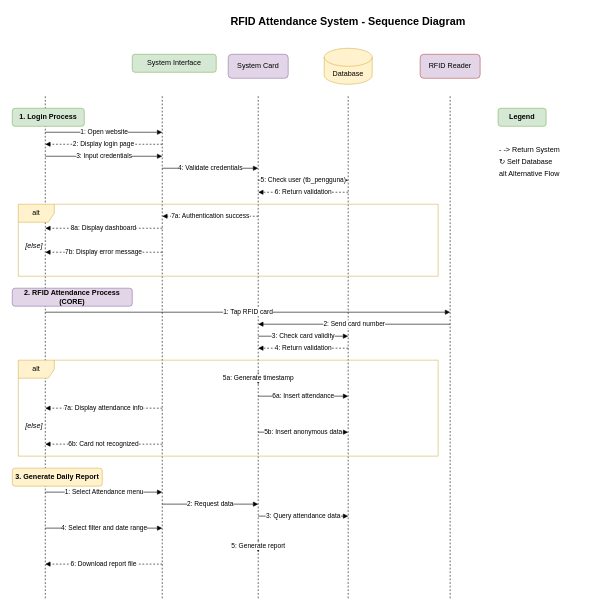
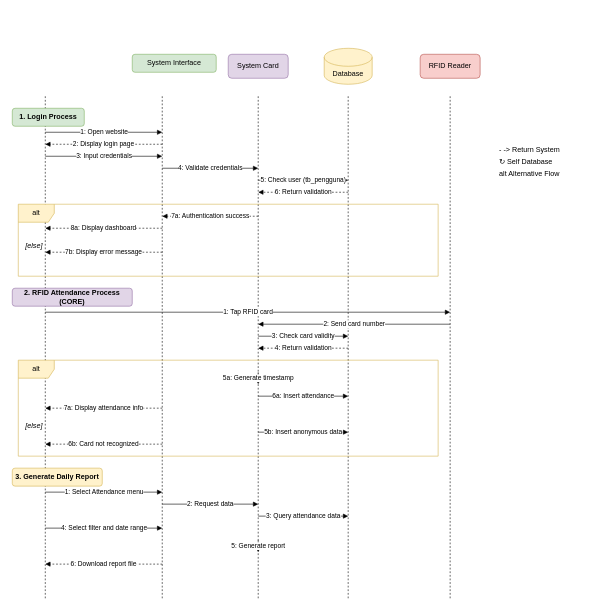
- <mxCell id="2" value="RFID Attendance System - Sequence Diagram" style="text;html=1;strokeColor=none;fillColor=none;align=center;verticalAlign=middle;whiteSpace=wrap;rounded=0;fontSize=18;fontStyle=1;" vertex="1" parent="1"><mxGeometry x="380" y="20" width="400" height="30" as="geometry" /></mxCell>
- <mxCell id="6" value="RFID Reader" style="rounded=1;whiteSpace=wrap;html=1;fillColor=#e1d5e7;strokeColor=#b85450;" vertex="1" parent="1"><mxGeometry x="700" y="90" width="100" height="40" as="geometry" /></mxCell>
+ <mxCell id="6" value="RFID Reader" style="rounded=1;whiteSpace=wrap;html=1;fillColor=#f8cecc;strokeColor=#b85450;" vertex="1" parent="1"><mxGeometry x="700" y="90" width="100" height="40" as="geometry" /></mxCell>
- <mxCell id="43" value="Legend" style="text;html=1;strokeColor=#82b366;fillColor=#d5e8d4;align=center;verticalAlign=middle;whiteSpace=wrap;rounded=1;fontStyle=1;" vertex="1" parent="1"><mxGeometry x="830" y="180" width="80" height="30" as="geometry" /></mxCell>
